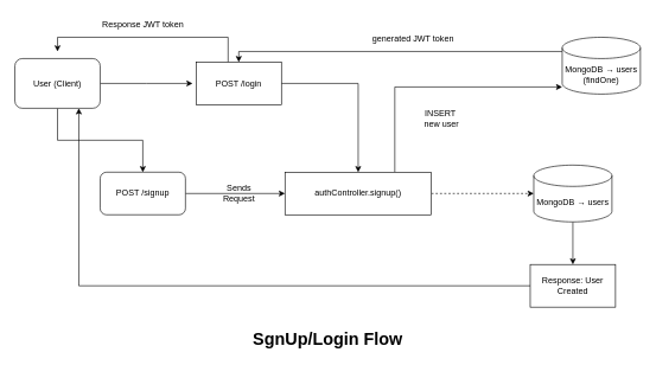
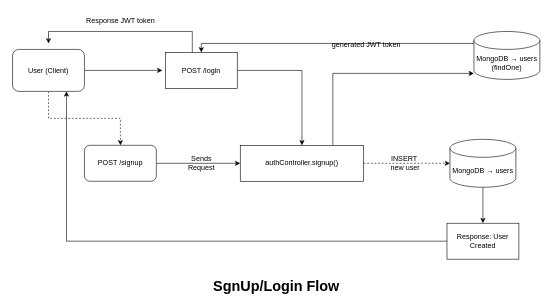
- <mxCell id="21" value="generated JWT token" style="text;html=1;align=center;verticalAlign=middle;resizable=0;points=[];autosize=1;strokeColor=none;fillColor=none;" vertex="1" parent="1"><mxGeometry x="510" y="40" width="140" height="30" as="geometry" /></mxCell>
+ <mxCell id="21" value="generated JWT token" style="text;html=1;align=center;verticalAlign=middle;resizable=0;points=[];autosize=1;strokeColor=none;fillColor=none;" vertex="1" parent="1"><mxGeometry x="540" y="60" width="140" height="30" as="geometry" /></mxCell>
- <mxCell id="15" value=" INSERT&amp;nbsp;&lt;div&gt;new user&lt;/div&gt;" style="text;html=1;align=center;verticalAlign=middle;resizable=0;points=[];autosize=1;strokeColor=none;fillColor=none;" vertex="1" parent="1"><mxGeometry x="585" y="147" width="70" height="40" as="geometry" /></mxCell>
+ <mxCell id="15" value=" INSERT&amp;nbsp;&lt;div&gt;new user&lt;/div&gt;" style="text;html=1;align=center;verticalAlign=middle;resizable=0;points=[];autosize=1;strokeColor=none;fillColor=none;" vertex="1" parent="1"><mxGeometry x="640" y="252" width="70" height="40" as="geometry" /></mxCell>
- <mxCell id="2" value="" style="edgeStyle=orthogonalEdgeStyle;rounded=0;orthogonalLoop=1;jettySize=auto;html=1;" edge="1" parent="1" source="4" target="6"><mxGeometry relative="1" as="geometry" /></mxCell>
+ <mxCell id="2" value="" style="edgeStyle=orthogonalEdgeStyle;rounded=0;orthogonalLoop=1;jettySize=auto;html=1;dashed=1;" edge="1" parent="1" source="4" target="6"><mxGeometry relative="1" as="geometry" /></mxCell>
